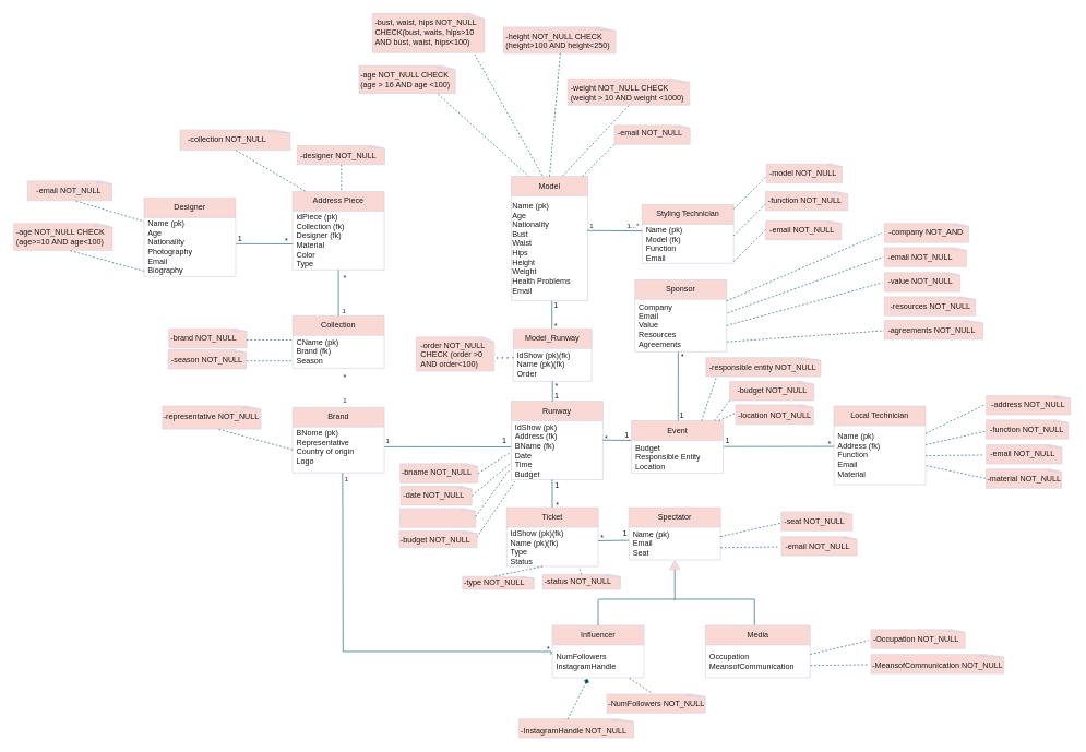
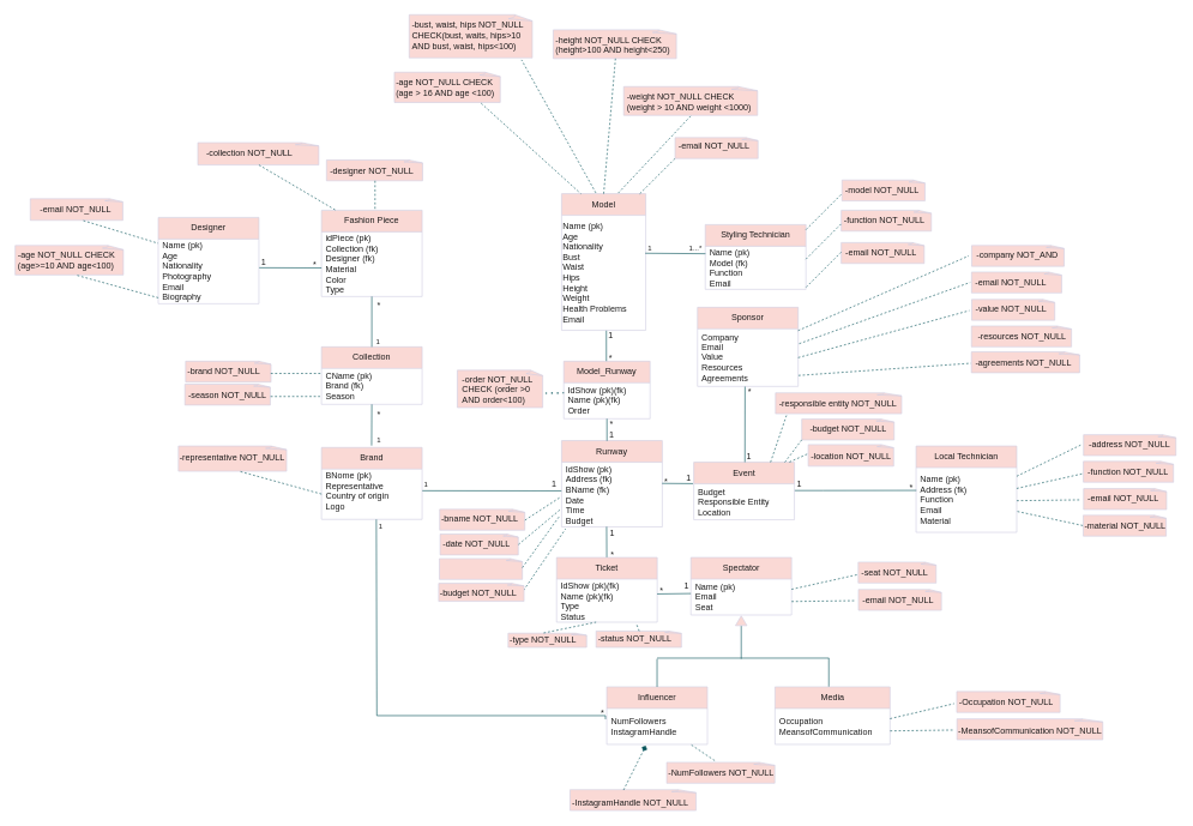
- <mxCell id="19" value="Address Piece" style="swimlane;fontStyle=0;childLayout=stackLayout;horizontal=1;startSize=30;horizontalStack=0;resizeParent=1;resizeParentMax=0;resizeLast=0;collapsible=1;marginBottom=0;whiteSpace=wrap;html=1;labelBackgroundColor=none;fillColor=#FAD9D5;strokeColor=#D0CEE2;fontColor=#1A1A1A;rounded=0;" parent="1" vertex="1"><mxGeometry x="446" y="292" width="140" height="120" as="geometry" /></mxCell>
+ <mxCell id="19" value="Fashion Piece" style="swimlane;fontStyle=0;childLayout=stackLayout;horizontal=1;startSize=30;horizontalStack=0;resizeParent=1;resizeParentMax=0;resizeLast=0;collapsible=1;marginBottom=0;whiteSpace=wrap;html=1;labelBackgroundColor=none;fillColor=#FAD9D5;strokeColor=#D0CEE2;fontColor=#1A1A1A;rounded=0;" parent="1" vertex="1"><mxGeometry x="446" y="292" width="140" height="120" as="geometry" /></mxCell>
+ <mxCell id="23" value="" style="endArrow=none;html=1;rounded=0;exitX=0.498;exitY=-0.027;exitDx=0;exitDy=0;exitPerimeter=0;entryX=0.5;entryY=1;entryDx=0;entryDy=0;labelBackgroundColor=none;strokeColor=#09555B;fontColor=default;" parent="1" source="13" target="17" edge="1"><mxGeometry width="50" height="50" relative="1" as="geometry"><mxPoint x="516" y="522" as="sourcePoint" /><mxPoint x="516" y="582" as="targetPoint" /></mxGeometry></mxCell>
